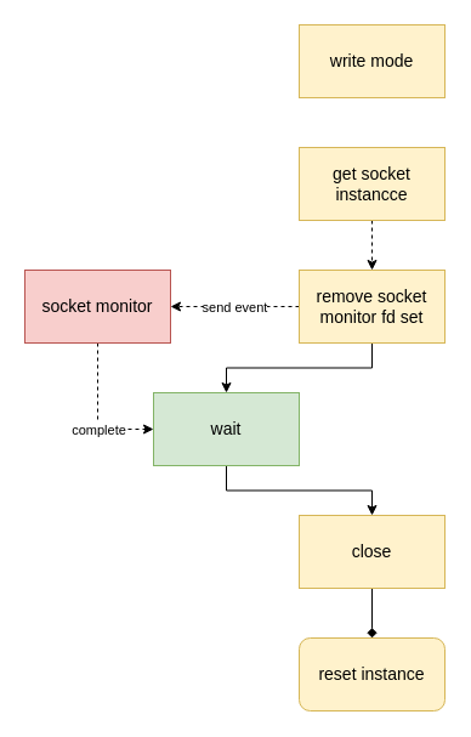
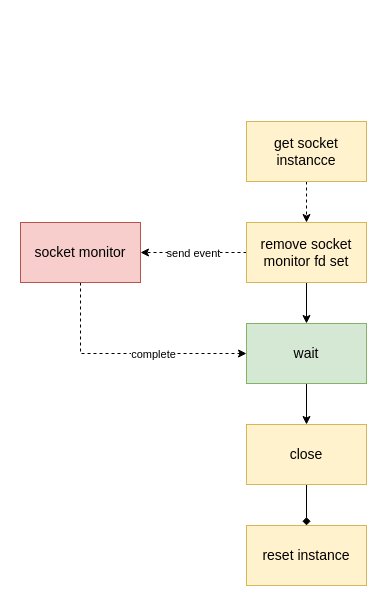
- <mxCell id="2" value="&lt;font style=&quot;font-size: 14px;&quot;&gt;write mode&lt;/font&gt;" style="rounded=0;whiteSpace=wrap;html=1;fillColor=#fff2cc;strokeColor=#d6b656;" vertex="1" parent="1"><mxGeometry x="246" y="20" width="120" height="60" as="geometry" /></mxCell>
- <mxCell id="13" value="&lt;font style=&quot;font-size: 14px;&quot;&gt;wait&lt;/font&gt;" style="rounded=0;whiteSpace=wrap;html=1;fillColor=#d5e8d4;strokeColor=#82b366;" vertex="1" parent="1"><mxGeometry x="126" y="323" width="120" height="60" as="geometry" /></mxCell>
+ <mxCell id="13" value="&lt;font style=&quot;font-size: 14px;&quot;&gt;wait&lt;/font&gt;" style="rounded=0;whiteSpace=wrap;html=1;fillColor=#d5e8d4;strokeColor=#82b366;" vertex="1" parent="1"><mxGeometry x="246" y="323" width="120" height="60" as="geometry" /></mxCell>
- <mxCell id="16" value="&lt;font style=&quot;font-size: 14px;&quot;&gt;reset instance&lt;/font&gt;" style="whiteSpace=wrap;html=1;fillColor=#fff2cc;strokeColor=#d6b656;rounded=1;" vertex="1" parent="1"><mxGeometry x="246" y="525" width="120" height="60" as="geometry" /></mxCell>
+ <mxCell id="16" value="&lt;font style=&quot;font-size: 14px;&quot;&gt;reset instance&lt;/font&gt;" style="rounded=0;whiteSpace=wrap;html=1;fillColor=#fff2cc;strokeColor=#d6b656;" vertex="1" parent="1"><mxGeometry x="246" y="525" width="120" height="60" as="geometry" /></mxCell>
